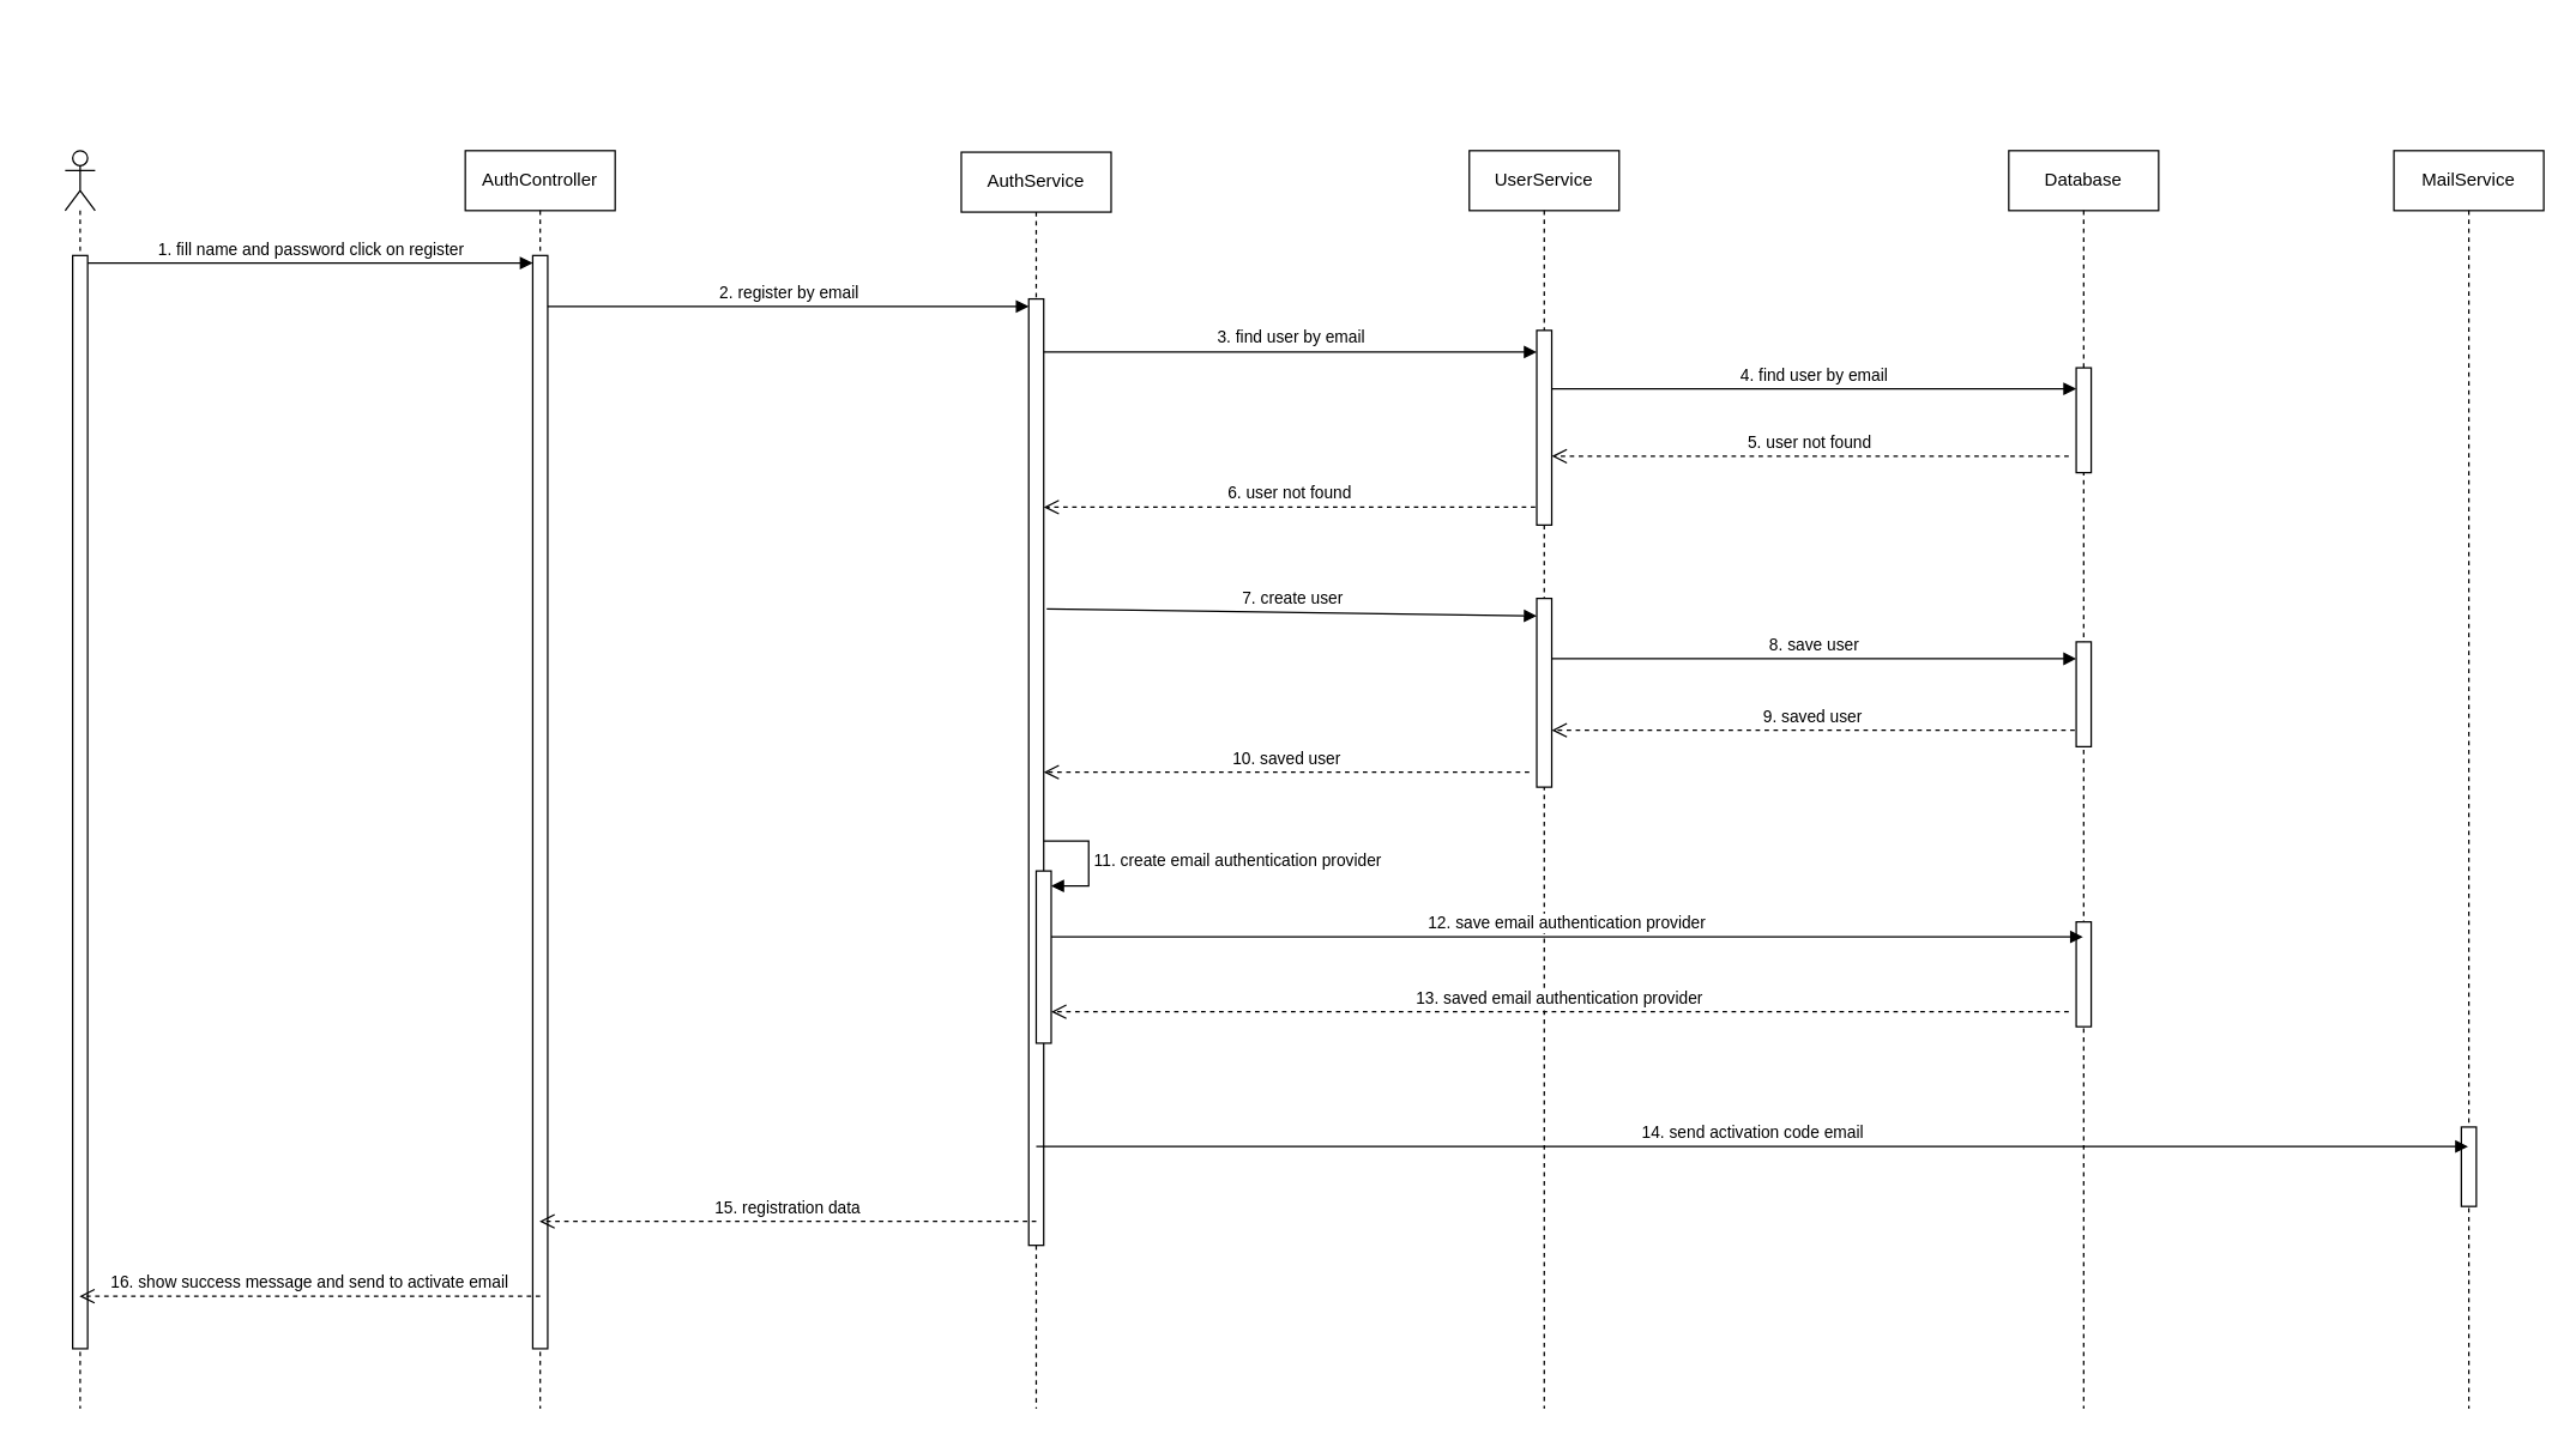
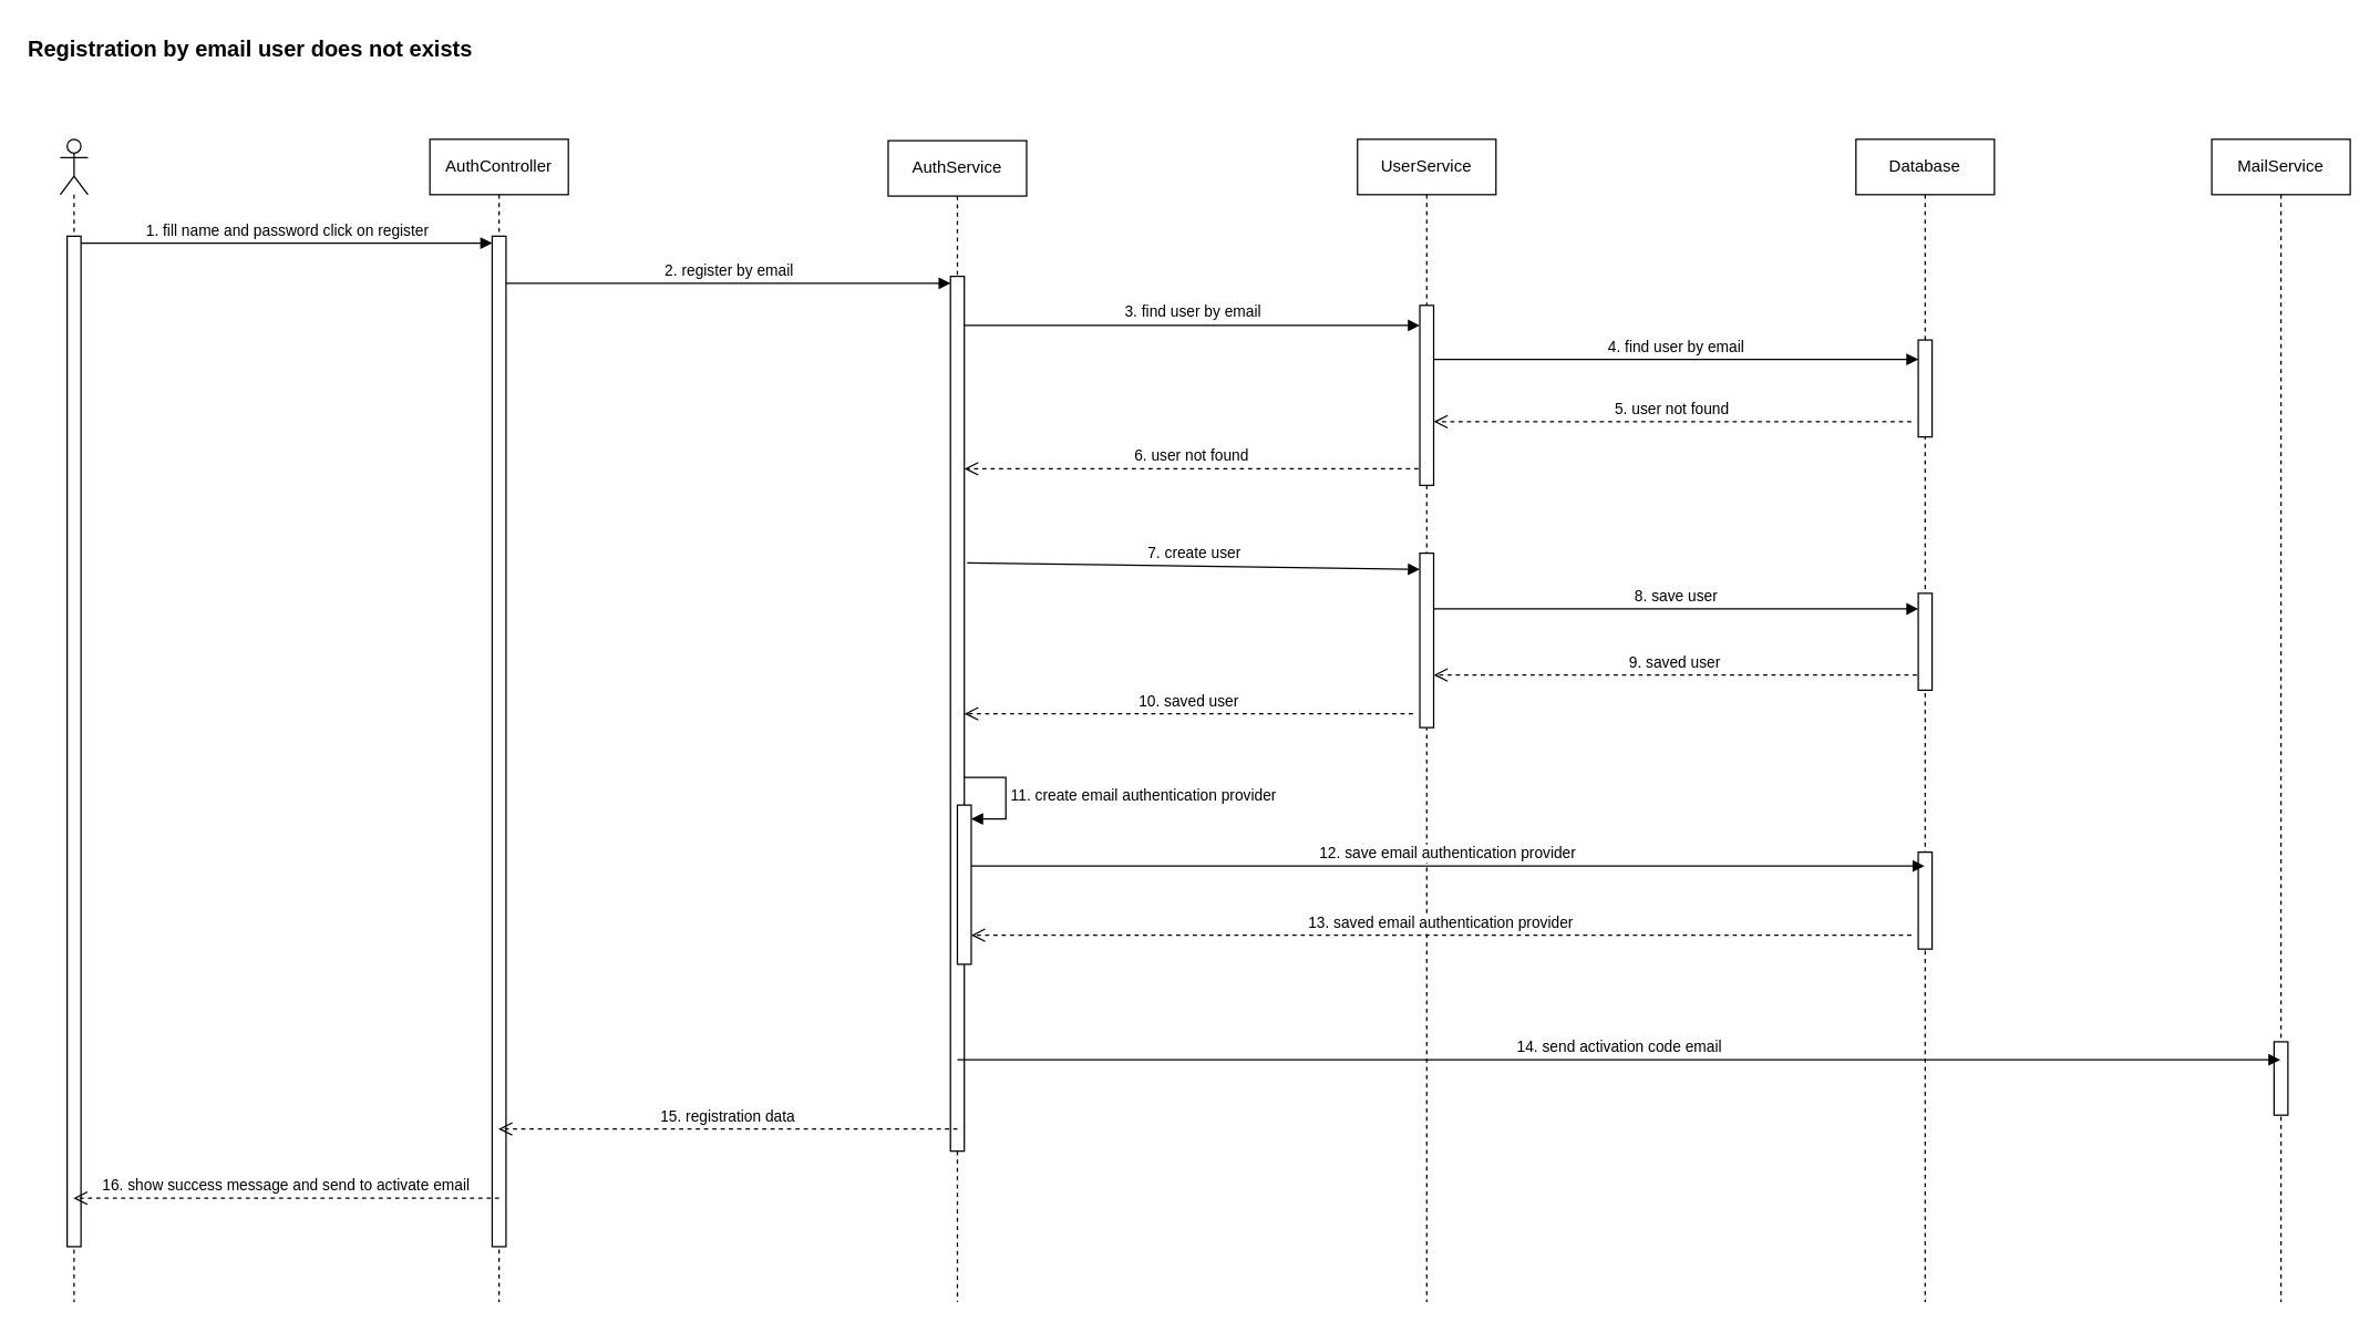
+ <mxCell id="34" value="Registration by email user does not exists" style="text;html=1;align=center;verticalAlign=middle;resizable=0;points=[];autosize=1;strokeColor=none;fillColor=none;fontSize=16;fontStyle=1" parent="1" vertex="1"><mxGeometry x="20" width="320" height="30" as="geometry" y="20" /></mxCell>
